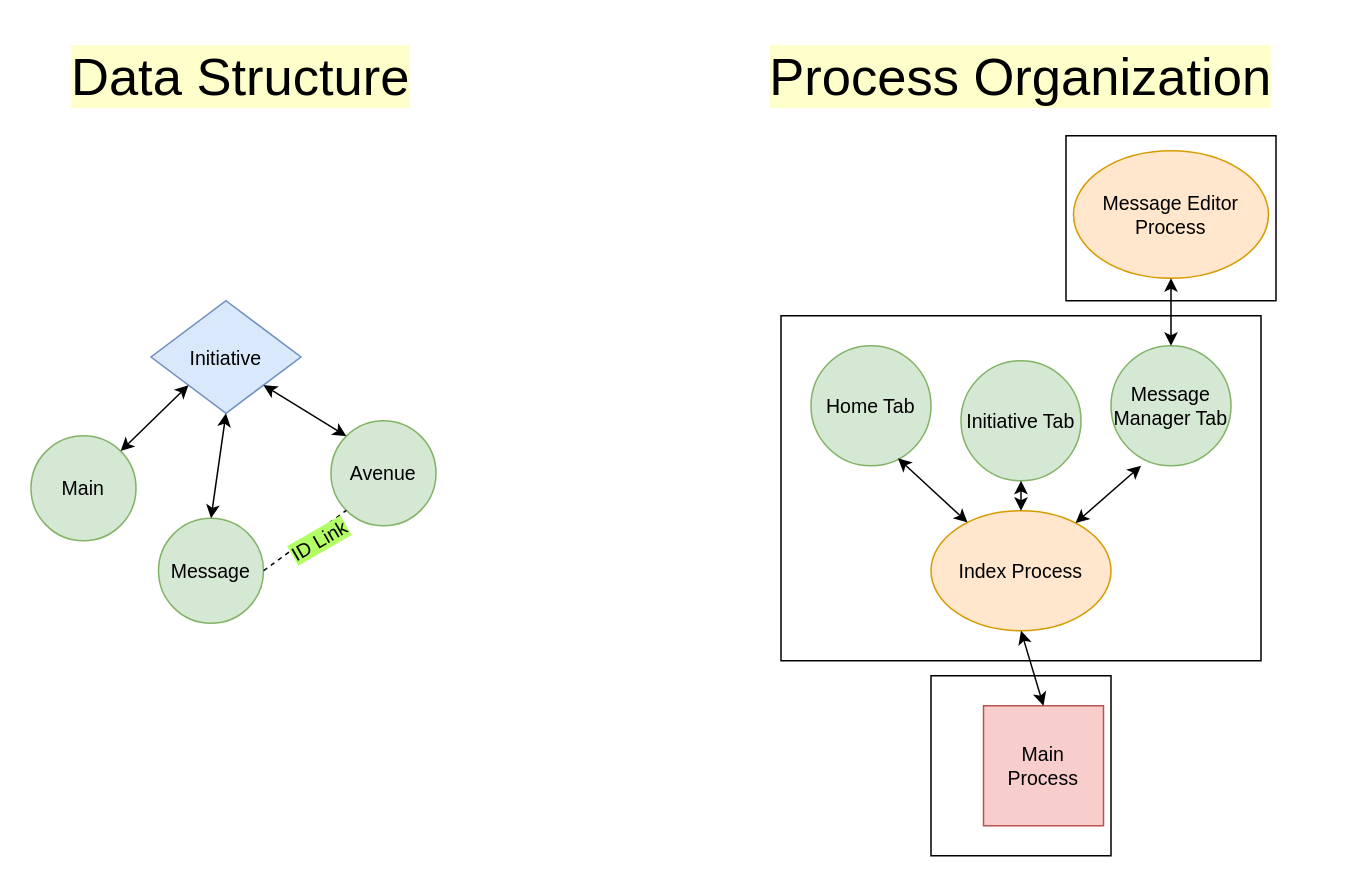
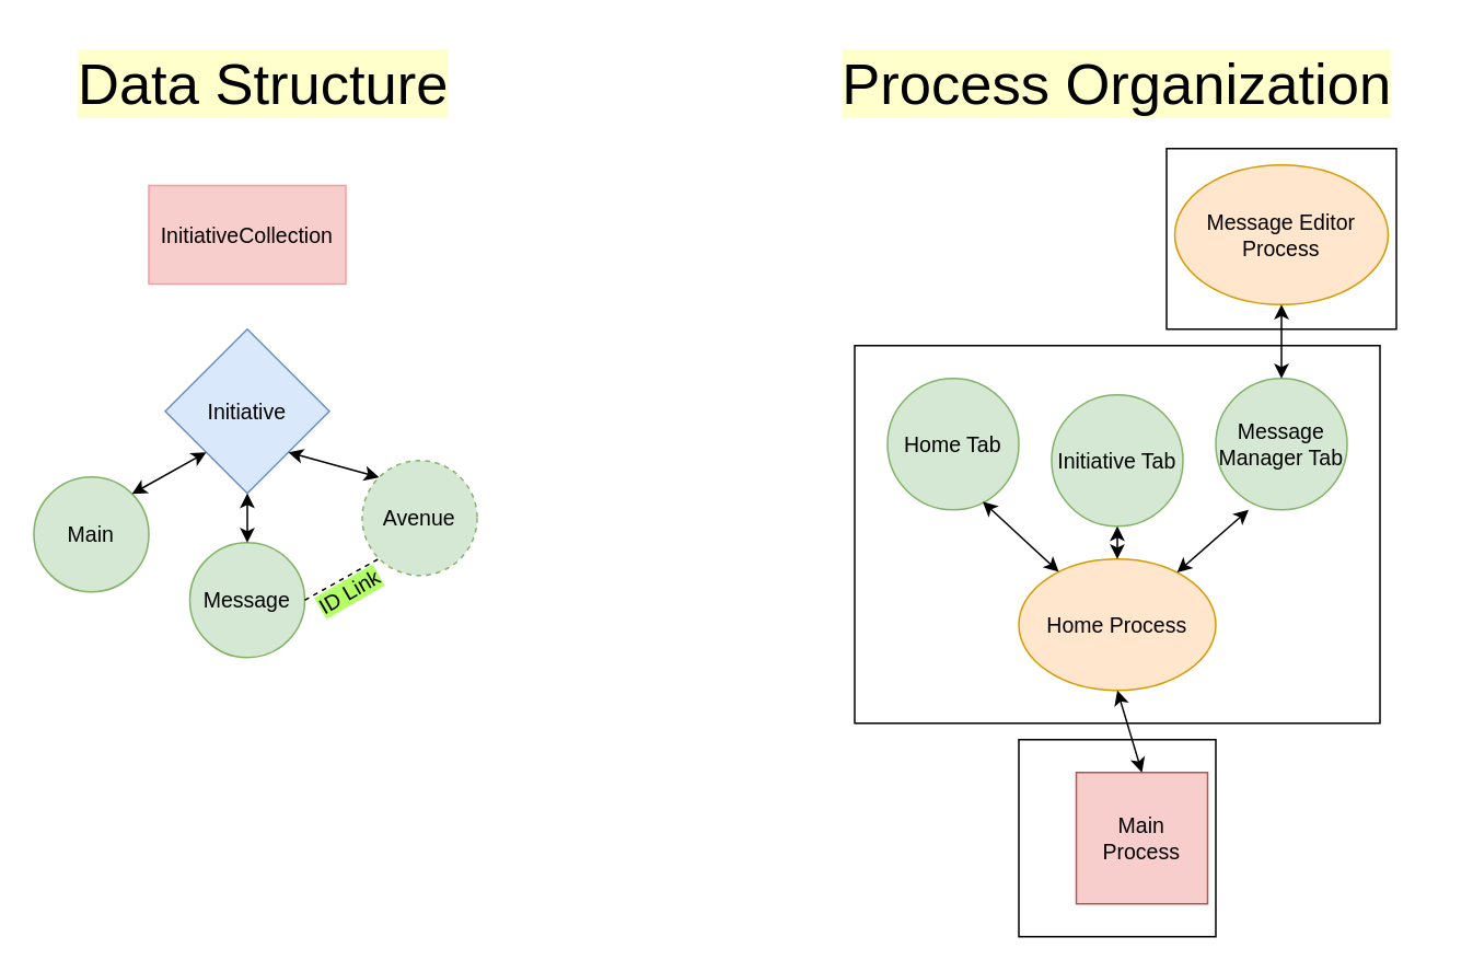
+ <mxCell id="17" value="InitiativeCollection" style="rounded=0;whiteSpace=wrap;html=1;shadow=0;comic=0;labelBackgroundColor=none;fontSize=13;fillColor=#f8cecc;strokeColor=#FF9999;" parent="1" vertex="1"><mxGeometry x="90" y="112.5" width="120" height="60" as="geometry" /></mxCell>
- <mxCell id="18" value="Initiative" style="rhombus;whiteSpace=wrap;html=1;rounded=0;shadow=0;comic=0;labelBackgroundColor=none;fontSize=13;fillColor=#dae8fc;strokeColor=#6c8ebf;" parent="1" vertex="1"><mxGeometry x="100" y="200" width="100" height="75" as="geometry" /></mxCell>
+ <mxCell id="18" value="Initiative" style="rhombus;whiteSpace=wrap;html=1;rounded=0;shadow=0;comic=0;labelBackgroundColor=none;fontSize=13;fillColor=#dae8fc;strokeColor=#6c8ebf;" parent="1" vertex="1"><mxGeometry x="100" y="200" width="100" height="100" as="geometry" /></mxCell>
- <mxCell id="20" value="&lt;span style=&quot;&quot;&gt;Avenue&lt;/span&gt;" style="ellipse;whiteSpace=wrap;html=1;aspect=fixed;rounded=0;shadow=0;comic=0;labelBackgroundColor=none;fontSize=13;fillColor=#d5e8d4;strokeColor=#82b366;" parent="1" vertex="1"><mxGeometry x="220" y="280" width="70" height="70" as="geometry" /></mxCell>
+ <mxCell id="20" value="&lt;span style=&quot;&quot;&gt;Avenue&lt;/span&gt;" style="ellipse;whiteSpace=wrap;html=1;aspect=fixed;rounded=0;shadow=0;comic=0;labelBackgroundColor=none;fontSize=13;fillColor=#d5e8d4;strokeColor=#82b366;dashed=1;" parent="1" vertex="1"><mxGeometry x="220" y="280" width="70" height="70" as="geometry" /></mxCell>
- <mxCell id="19" value="&lt;span style=&quot;&quot;&gt;Message&lt;/span&gt;" style="ellipse;whiteSpace=wrap;html=1;aspect=fixed;rounded=0;shadow=0;comic=0;labelBackgroundColor=none;fontSize=13;fillColor=#d5e8d4;strokeColor=#82b366;" parent="1" vertex="1"><mxGeometry x="105" y="345" width="70" height="70" as="geometry" /></mxCell>
+ <mxCell id="19" value="&lt;span style=&quot;&quot;&gt;Message&lt;/span&gt;" style="ellipse;whiteSpace=wrap;html=1;aspect=fixed;rounded=0;shadow=0;comic=0;labelBackgroundColor=none;fontSize=13;fillColor=#d5e8d4;strokeColor=#82b366;" parent="1" vertex="1"><mxGeometry x="115" y="330" width="70" height="70" as="geometry" /></mxCell>
- <mxCell id="6" value="Index Process" style="ellipse;whiteSpace=wrap;html=1;fillColor=#ffe6cc;strokeColor=#d79b00;fontSize=13;" parent="1" vertex="1"><mxGeometry x="620" y="340" width="120" height="80" as="geometry" /></mxCell>
+ <mxCell id="6" value="Home Process" style="ellipse;whiteSpace=wrap;html=1;fillColor=#ffe6cc;strokeColor=#d79b00;fontSize=13;" parent="1" vertex="1"><mxGeometry x="620" y="340" width="120" height="80" as="geometry" /></mxCell>
